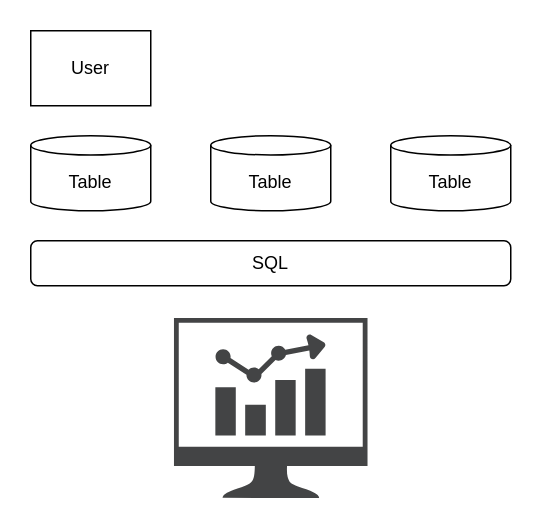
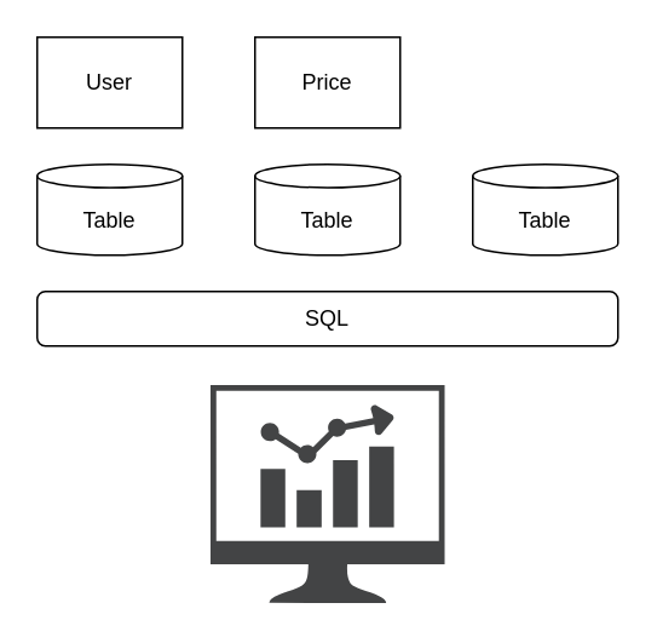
+ <mxCell id="3" value="Price" style="rounded=0;whiteSpace=wrap;html=1;" vertex="1" parent="1"><mxGeometry x="140" y="20" width="80" height="50" as="geometry" /></mxCell>
